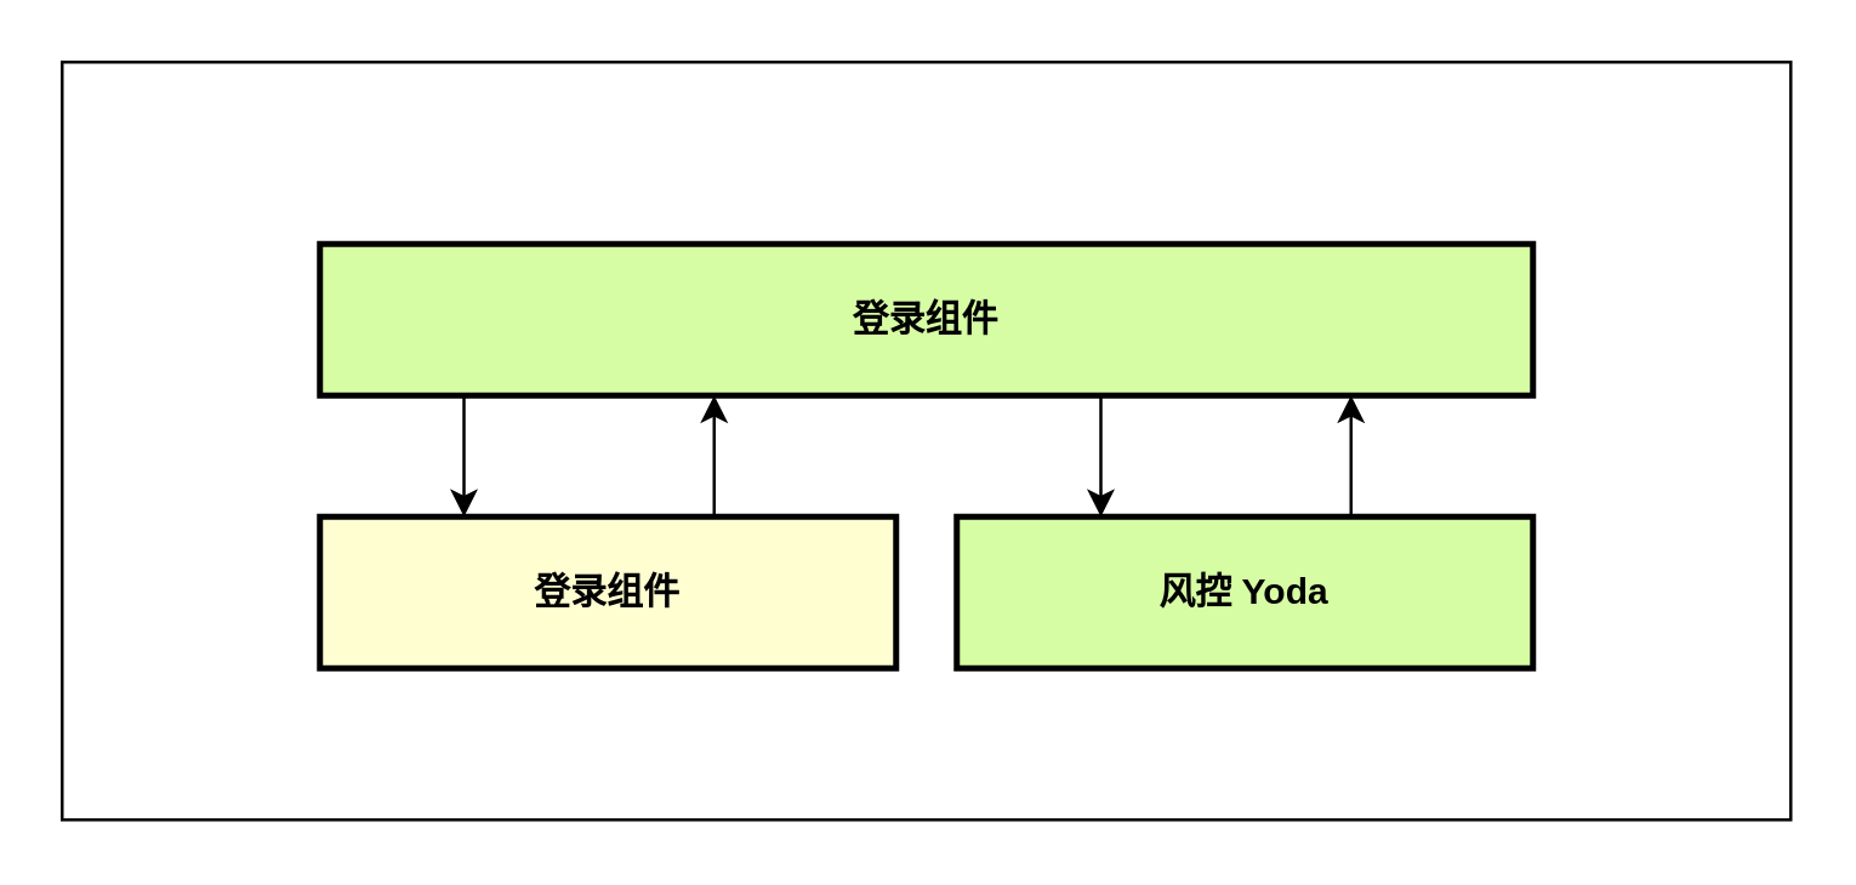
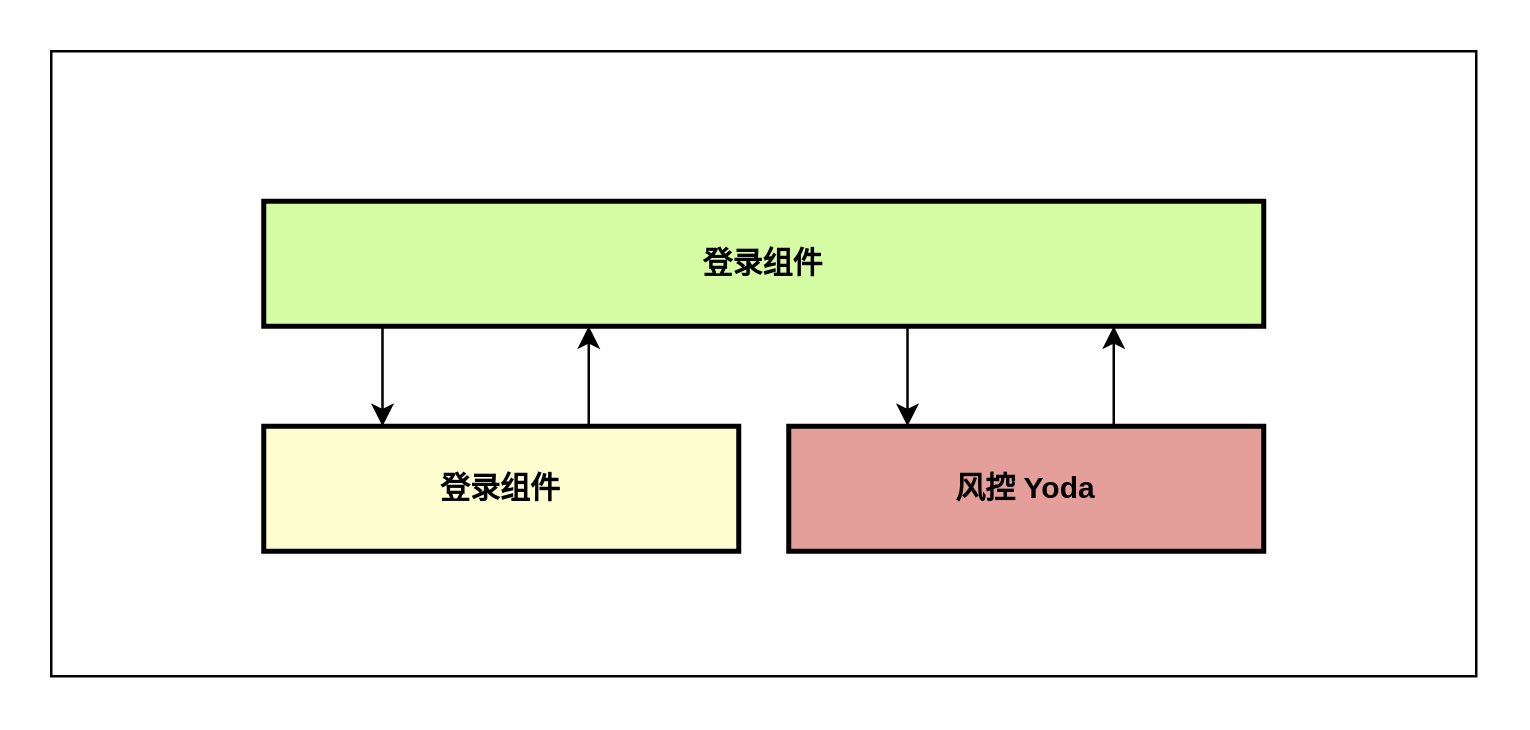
- <mxCell id="8" value="&lt;b&gt;风控 Yoda&lt;/b&gt;" style="rounded=0;whiteSpace=wrap;html=1;fillColor=#d6fda4;strokeWidth=2;" vertex="1" parent="1"><mxGeometry x="315" y="170" width="190" height="50" as="geometry" /></mxCell>
+ <mxCell id="8" value="&lt;b&gt;风控 Yoda&lt;/b&gt;" style="rounded=0;whiteSpace=wrap;html=1;fillColor=#e49f9a;strokeWidth=2;" vertex="1" parent="1"><mxGeometry x="315" y="170" width="190" height="50" as="geometry" /></mxCell>
